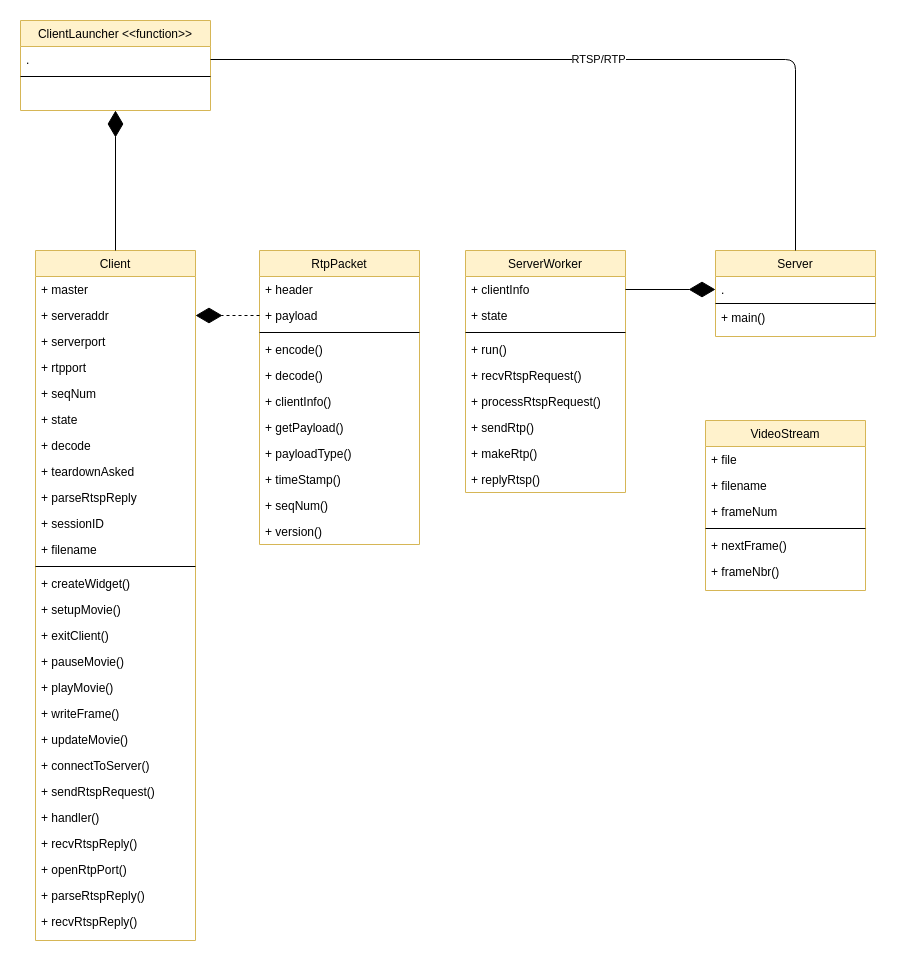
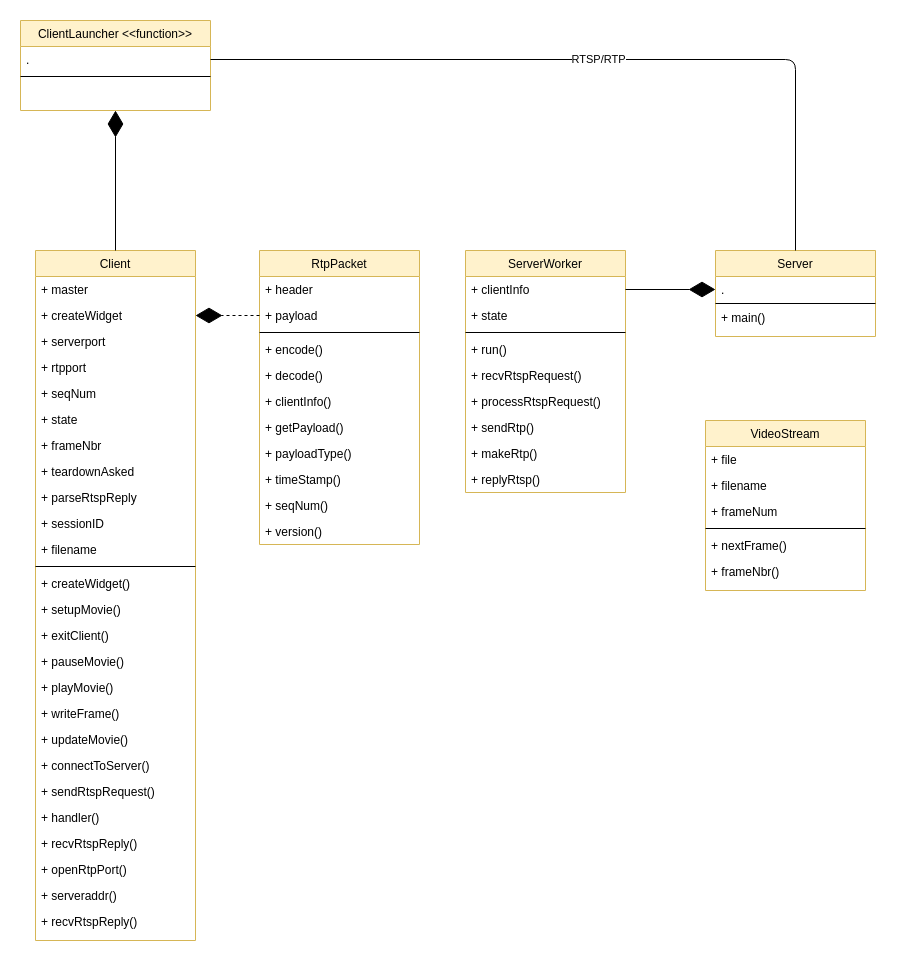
- <mxCell id="4" value="+ serveraddr" style="text;align=left;verticalAlign=top;spacingLeft=4;spacingRight=4;overflow=hidden;rotatable=0;points=[[0,0.5],[1,0.5]];portConstraint=eastwest;rounded=0;shadow=0;html=0;" parent="2" vertex="1"><mxGeometry y="52" width="160" height="26" as="geometry" /></mxCell>
+ <mxCell id="4" value="+ createWidget" style="text;align=left;verticalAlign=top;spacingLeft=4;spacingRight=4;overflow=hidden;rotatable=0;points=[[0,0.5],[1,0.5]];portConstraint=eastwest;rounded=0;shadow=0;html=0;" parent="2" vertex="1"><mxGeometry y="52" width="160" height="26" as="geometry" /></mxCell>
- <mxCell id="9" value="+ decode" style="text;align=left;verticalAlign=top;spacingLeft=4;spacingRight=4;overflow=hidden;rotatable=0;points=[[0,0.5],[1,0.5]];portConstraint=eastwest;rounded=0;shadow=0;html=0;" parent="2" vertex="1"><mxGeometry y="182" width="160" height="26" as="geometry" /></mxCell>
+ <mxCell id="9" value="+ frameNbr" style="text;align=left;verticalAlign=top;spacingLeft=4;spacingRight=4;overflow=hidden;rotatable=0;points=[[0,0.5],[1,0.5]];portConstraint=eastwest;rounded=0;shadow=0;html=0;" parent="2" vertex="1"><mxGeometry y="182" width="160" height="26" as="geometry" /></mxCell>
- <mxCell id="27" value="+ parseRtspReply()" style="text;align=left;verticalAlign=top;spacingLeft=4;spacingRight=4;overflow=hidden;rotatable=0;points=[[0,0.5],[1,0.5]];portConstraint=eastwest;" parent="2" vertex="1"><mxGeometry y="632" width="160" height="26" as="geometry" /></mxCell>
+ <mxCell id="27" value="+ serveraddr()" style="text;align=left;verticalAlign=top;spacingLeft=4;spacingRight=4;overflow=hidden;rotatable=0;points=[[0,0.5],[1,0.5]];portConstraint=eastwest;" parent="2" vertex="1"><mxGeometry y="632" width="160" height="26" as="geometry" /></mxCell>
